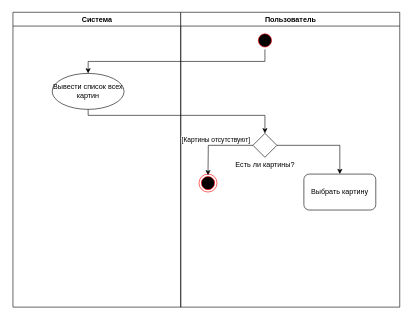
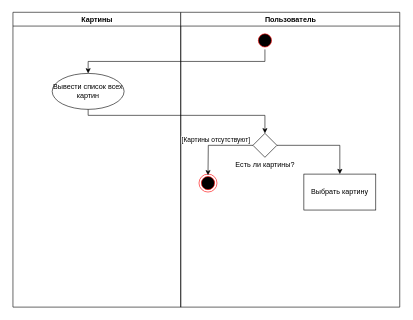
- <mxCell id="2" value="Система" style="swimlane;whiteSpace=wrap" parent="1" vertex="1"><mxGeometry x="20.5" y="20" width="280" height="492" as="geometry" /></mxCell>
+ <mxCell id="2" value="Картины" style="swimlane;whiteSpace=wrap" parent="1" vertex="1"><mxGeometry x="20.5" y="20" width="280" height="492" as="geometry" /></mxCell>
- <mxCell id="11" value="Выбрать картину" style="rounded=1;whiteSpace=wrap;html=1;" vertex="1" parent="4"><mxGeometry x="205.5" y="270" width="120" height="60" as="geometry" /></mxCell>
+ <mxCell id="11" value="Выбрать картину" style="whiteSpace=wrap;html=1;rounded=0;" vertex="1" parent="4"><mxGeometry x="205.5" y="270" width="120" height="60" as="geometry" /></mxCell>
